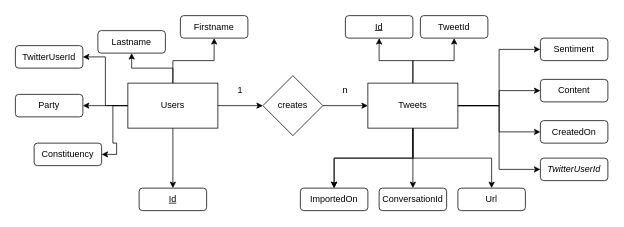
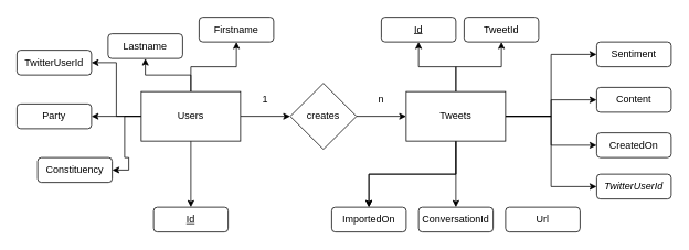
- <mxCell id="14" style="edgeStyle=orthogonalEdgeStyle;rounded=0;orthogonalLoop=1;jettySize=auto;html=1;" edge="1" parent="1" source="20" target="35"><mxGeometry relative="1" as="geometry" /></mxCell>
